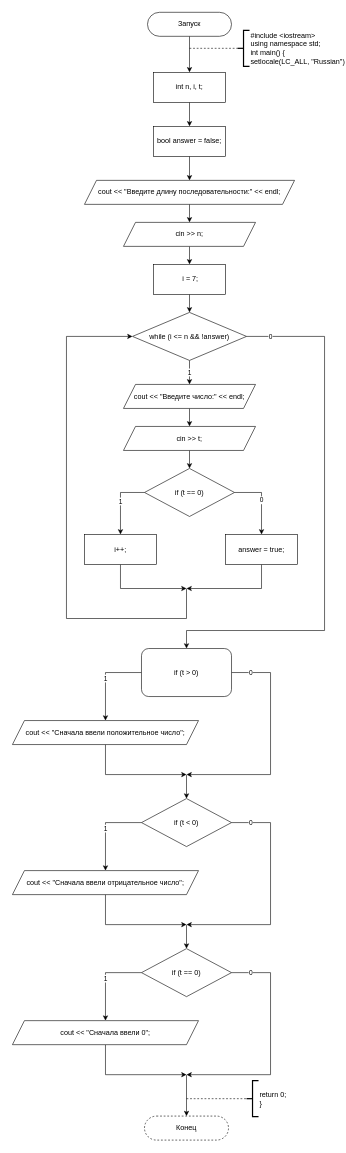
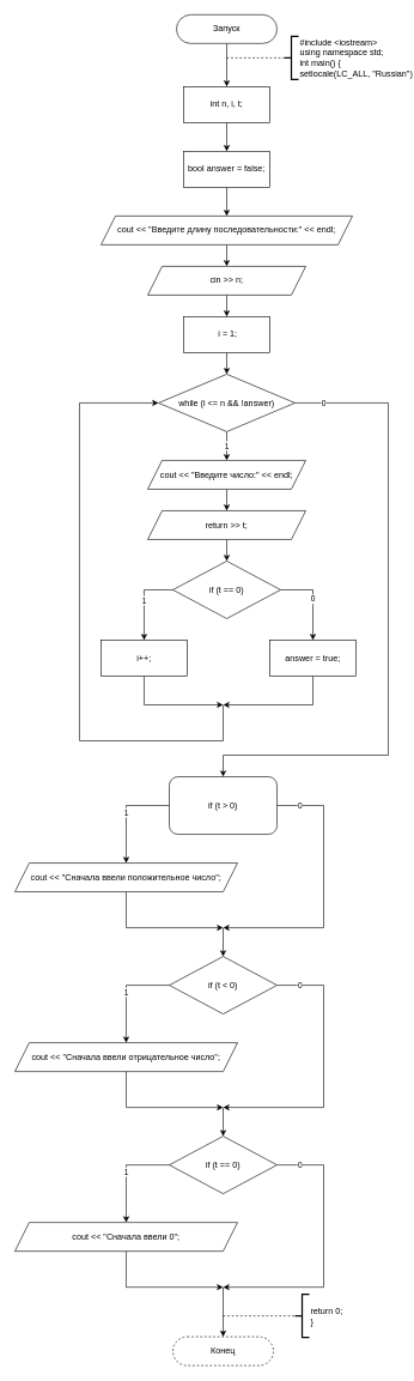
- <mxCell id="18" value="&amp;nbsp;i = 7;" style="rounded=0;whiteSpace=wrap;html=1;" parent="1" vertex="1"><mxGeometry x="255" y="440" width="120" height="50" as="geometry" /></mxCell>
+ <mxCell id="18" value="&amp;nbsp;i = 1;" style="rounded=0;whiteSpace=wrap;html=1;" parent="1" vertex="1"><mxGeometry x="255" y="440" width="120" height="50" as="geometry" /></mxCell>
- <mxCell id="25" value="cin &amp;gt;&amp;gt; t;" style="shape=parallelogram;perimeter=parallelogramPerimeter;whiteSpace=wrap;html=1;fixedSize=1;" parent="1" vertex="1"><mxGeometry x="205" y="710" width="220" height="40" as="geometry" /></mxCell>
+ <mxCell id="25" value="return &amp;gt;&amp;gt; t;" style="shape=parallelogram;perimeter=parallelogramPerimeter;whiteSpace=wrap;html=1;fixedSize=1;" parent="1" vertex="1"><mxGeometry x="205" y="710" width="220" height="40" as="geometry" /></mxCell>
